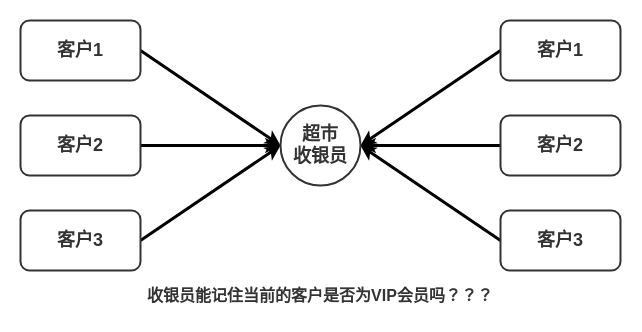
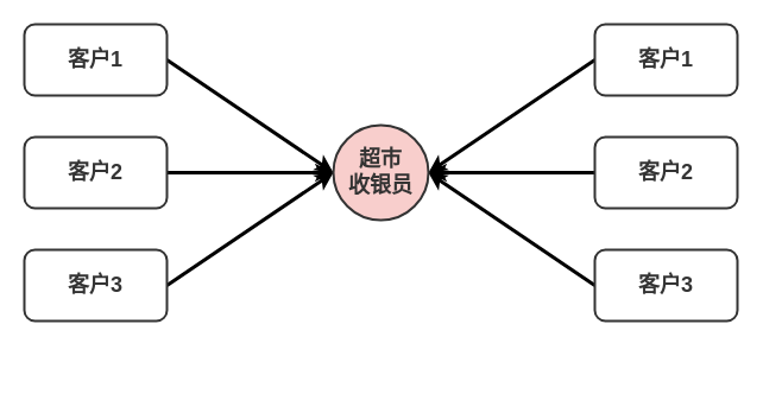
- <mxCell id="14" value="&lt;font color=&quot;#333333&quot; style=&quot;font-size: 18px;&quot;&gt;&lt;b&gt;超市&lt;br&gt;收银员&lt;/b&gt;&lt;/font&gt;" style="ellipse;whiteSpace=wrap;html=1;aspect=fixed;strokeWidth=2;strokeColor=#333333;" vertex="1" parent="1"><mxGeometry x="280" y="105" width="80" height="80" as="geometry" /></mxCell>
+ <mxCell id="14" value="&lt;font color=&quot;#333333&quot; style=&quot;font-size: 18px;&quot;&gt;&lt;b&gt;超市&lt;br&gt;收银员&lt;/b&gt;&lt;/font&gt;" style="ellipse;whiteSpace=wrap;html=1;aspect=fixed;strokeWidth=2;strokeColor=#333333;fillColor=#f8cecc;" vertex="1" parent="1"><mxGeometry x="280" y="105" width="80" height="80" as="geometry" /></mxCell>
- <mxCell id="15" value="&lt;b&gt;&lt;font color=&quot;#333333&quot; style=&quot;font-size: 16px;&quot;&gt;收银员能记住当前的客户是否为VIP会员吗？？？&lt;/font&gt;&lt;/b&gt;" style="text;html=1;strokeColor=none;fillColor=none;align=center;verticalAlign=middle;whiteSpace=wrap;rounded=0;" vertex="1" parent="1"><mxGeometry x="130" y="280" width="380" height="30" as="geometry" /></mxCell>
